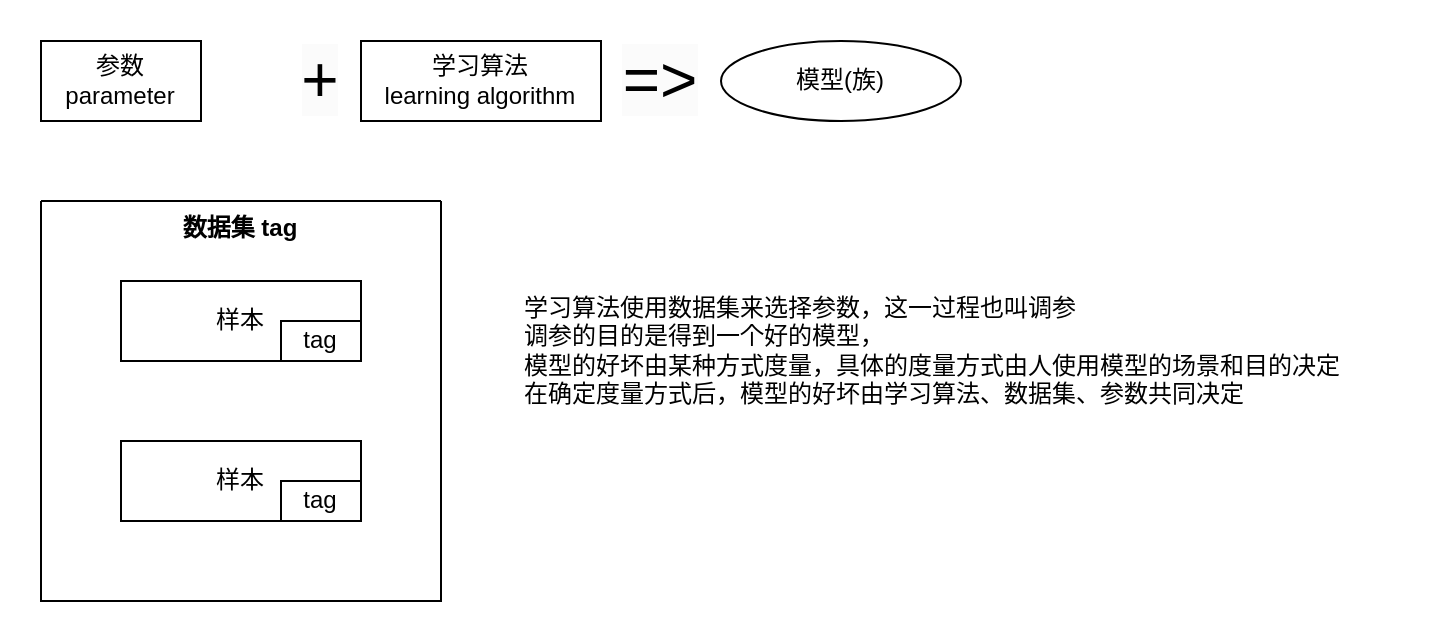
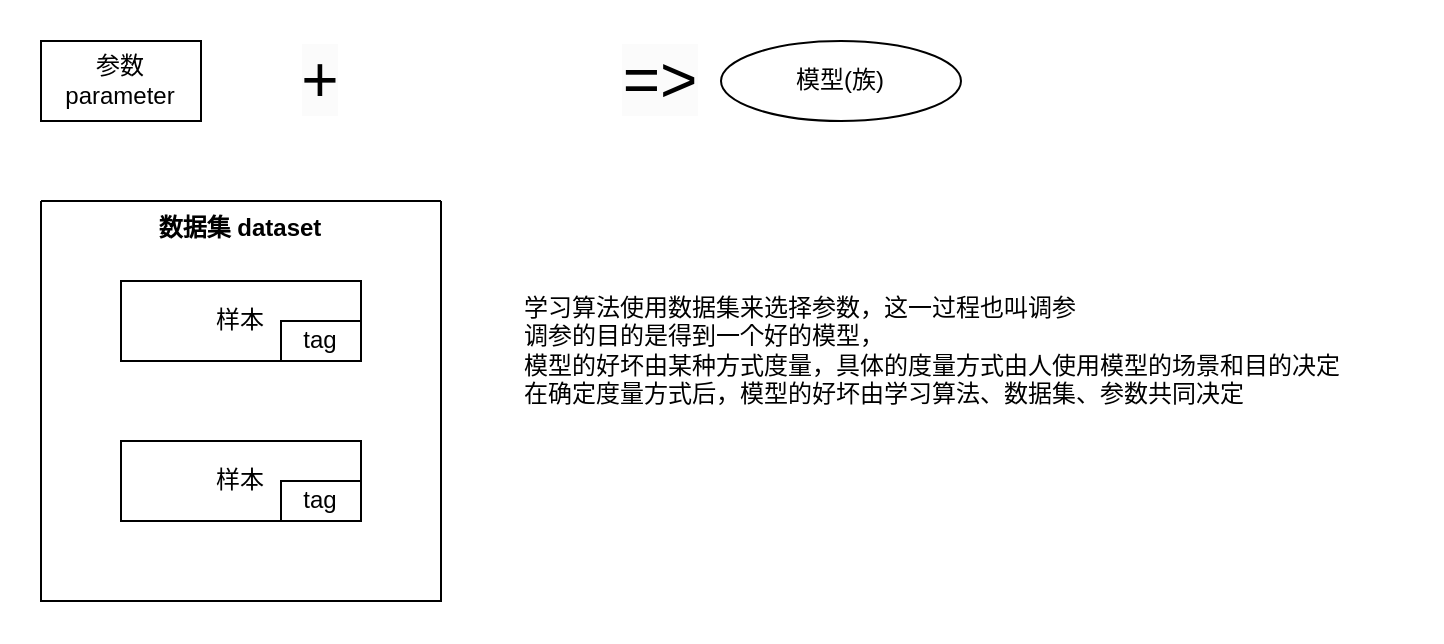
- <mxCell id="10" value="学习算法&lt;br&gt;learning algorithm" style="rounded=0;whiteSpace=wrap;html=1;fontSize=12;" vertex="1" parent="1"><mxGeometry x="180" y="20" width="120" height="40" as="geometry" /></mxCell>
- <mxCell id="2" value="数据集 tag" style="swimlane;startSize=0;verticalAlign=top;" vertex="1" parent="1"><mxGeometry x="20" y="100" width="200" height="200" as="geometry" /></mxCell>
+ <mxCell id="2" value="数据集 dataset" style="swimlane;startSize=0;verticalAlign=top;" vertex="1" parent="1"><mxGeometry x="20" y="100" width="200" height="200" as="geometry" /></mxCell>
